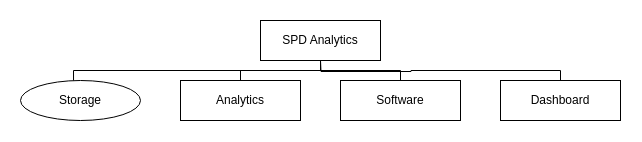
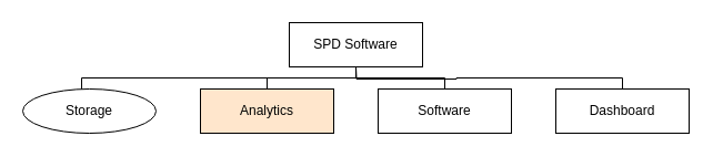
- <mxCell id="2" value="SPD Analytics" style="rounded=0;whiteSpace=wrap;html=1;" vertex="1" parent="1"><mxGeometry x="260" y="20" width="120" height="40" as="geometry" /></mxCell>
+ <mxCell id="2" value="SPD Software" style="rounded=0;whiteSpace=wrap;html=1;" vertex="1" parent="1"><mxGeometry x="260" y="20" width="120" height="40" as="geometry" /></mxCell>
- <mxCell id="4" value="Analytics" style="rounded=0;whiteSpace=wrap;html=1;" vertex="1" parent="1"><mxGeometry x="180" y="80" width="120" height="40" as="geometry" /></mxCell>
+ <mxCell id="4" value="Analytics" style="rounded=0;whiteSpace=wrap;html=1;fillColor=#ffe6cc;" vertex="1" parent="1"><mxGeometry x="180" y="80" width="120" height="40" as="geometry" /></mxCell>
